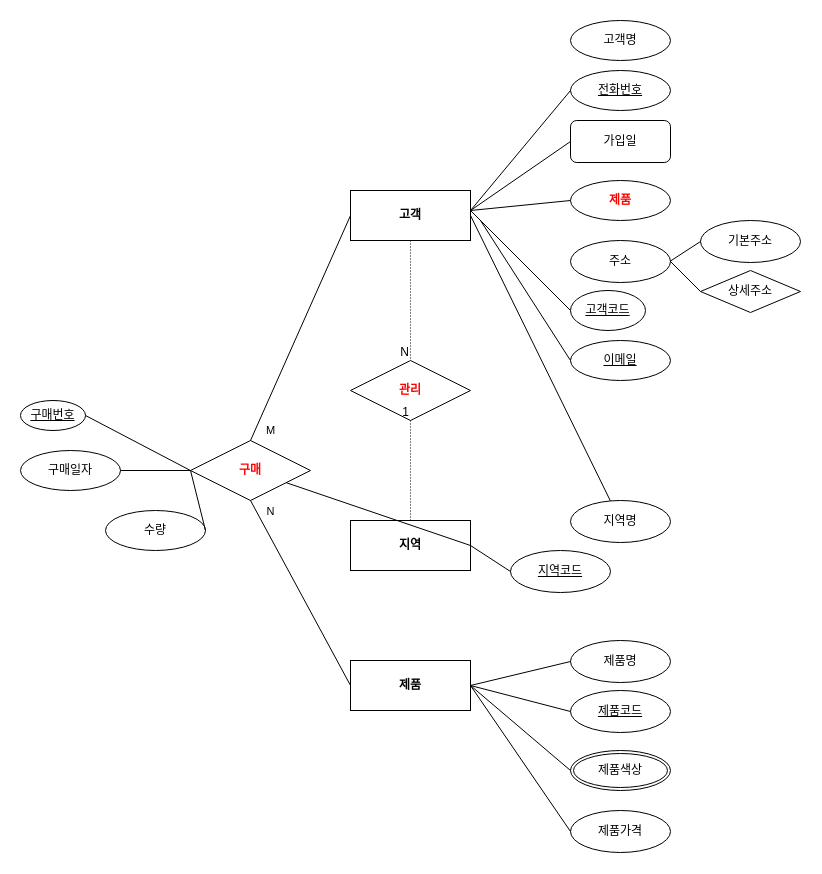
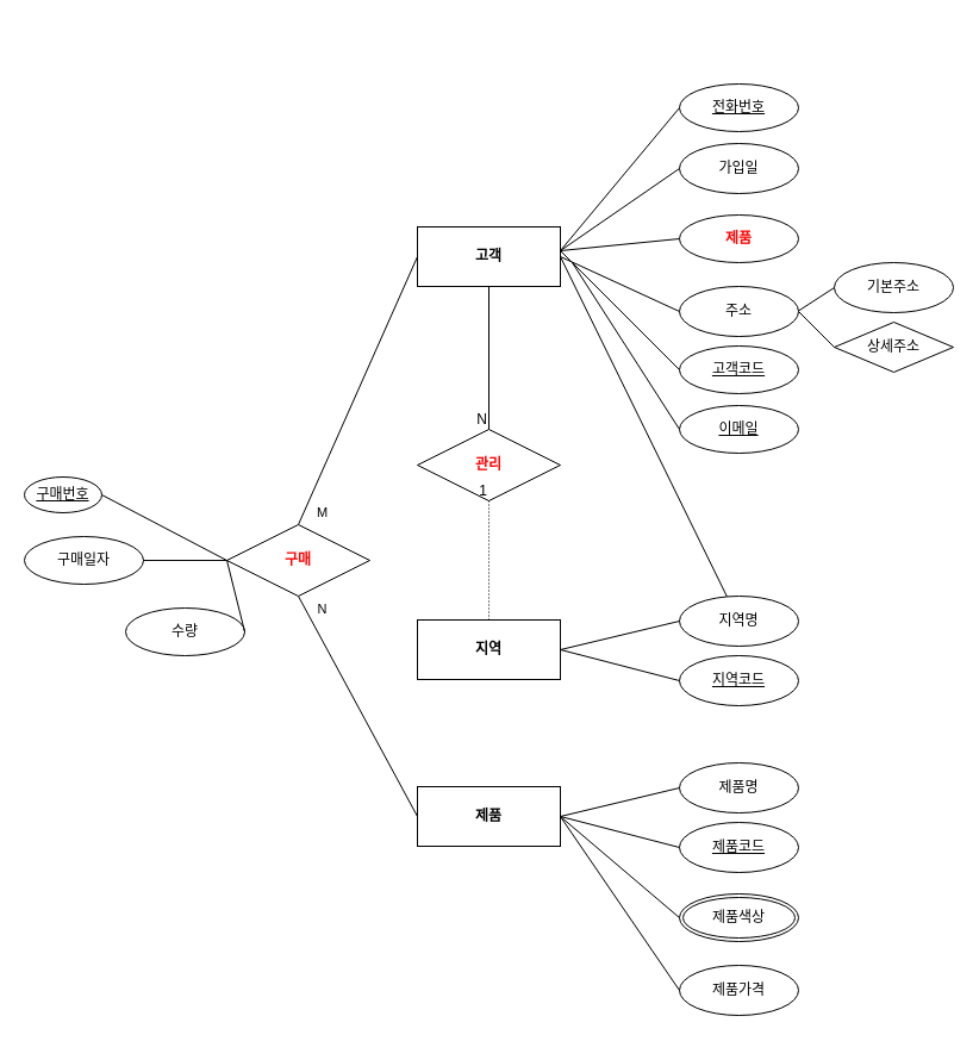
- <mxCell id="3" value="고객명" style="ellipse;whiteSpace=wrap;html=1;align=center;" parent="1" vertex="1"><mxGeometry x="570" y="20" width="100" height="40" as="geometry" /></mxCell>
- <mxCell id="13" value="가입일" style="whiteSpace=wrap;html=1;align=center;rounded=1;" parent="1" vertex="1"><mxGeometry x="570" y="120" width="100" height="42" as="geometry" /></mxCell>
+ <mxCell id="13" value="가입일" style="ellipse;whiteSpace=wrap;html=1;align=center;" parent="1" vertex="1"><mxGeometry x="570" y="120" width="100" height="42" as="geometry" /></mxCell>
+ <mxCell id="16" value="" style="endArrow=none;html=1;rounded=0;entryX=0;entryY=0.5;entryDx=0;entryDy=0;exitX=1;exitY=0.5;exitDx=0;exitDy=0;" parent="1" source="2" target="8" edge="1"><mxGeometry relative="1" as="geometry"><mxPoint x="480" y="220" as="sourcePoint" /><mxPoint x="580" y="211" as="targetPoint" /></mxGeometry></mxCell>
- <mxCell id="38" value="" style="endArrow=none;html=1;rounded=0;dashed=1;dashPattern=1 2;entryX=0.5;entryY=0;entryDx=0;entryDy=0;exitX=0.5;exitY=1;exitDx=0;exitDy=0;" parent="1" source="2" target="35" edge="1"><mxGeometry relative="1" as="geometry"><mxPoint x="440" y="410" as="sourcePoint" /><mxPoint x="600" y="410" as="targetPoint" /></mxGeometry></mxCell>
+ <mxCell id="38" value="" style="endArrow=none;html=1;rounded=0;dashed=0;dashPattern=1 2;entryX=0.5;entryY=0;entryDx=0;entryDy=0;exitX=0.5;exitY=1;exitDx=0;exitDy=0;" parent="1" source="2" target="35" edge="1"><mxGeometry relative="1" as="geometry"><mxPoint x="440" y="410" as="sourcePoint" /><mxPoint x="600" y="410" as="targetPoint" /></mxGeometry></mxCell>
- <mxCell id="7" value="고객코드" style="ellipse;whiteSpace=wrap;html=1;align=center;fontStyle=4;" parent="1" vertex="1"><mxGeometry x="570" y="290" width="75" height="40" as="geometry" /></mxCell>
+ <mxCell id="7" value="고객코드" style="ellipse;whiteSpace=wrap;html=1;align=center;fontStyle=4;" parent="1" vertex="1"><mxGeometry x="570" y="290" width="100" height="40" as="geometry" /></mxCell>
- <mxCell id="22" value="" style="endArrow=none;html=1;rounded=0;exitX=1;exitY=0.5;exitDx=0;exitDy=0;" parent="1" source="21" target="40" edge="1"><mxGeometry relative="1" as="geometry"><mxPoint x="450" y="350" as="sourcePoint" /><mxPoint x="610" y="350" as="targetPoint" /></mxGeometry></mxCell>
+ <mxCell id="22" value="" style="endArrow=none;html=1;rounded=0;exitX=1;exitY=0.5;exitDx=0;exitDy=0;entryX=0;entryY=0.5;entryDx=0;entryDy=0;" parent="1" source="21" target="19" edge="1"><mxGeometry relative="1" as="geometry"><mxPoint x="450" y="350" as="sourcePoint" /><mxPoint x="610" y="350" as="targetPoint" /></mxGeometry></mxCell>
- <mxCell id="20" value="&lt;u&gt;지역코드&lt;/u&gt;" style="ellipse;whiteSpace=wrap;html=1;align=center;" parent="1" vertex="1"><mxGeometry x="510" y="550" width="100" height="42" as="geometry" /></mxCell>
+ <mxCell id="20" value="&lt;u&gt;지역코드&lt;/u&gt;" style="ellipse;whiteSpace=wrap;html=1;align=center;" parent="1" vertex="1"><mxGeometry x="570" y="550" width="100" height="42" as="geometry" /></mxCell>
